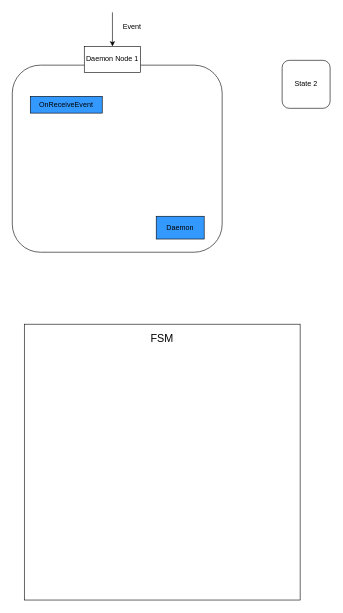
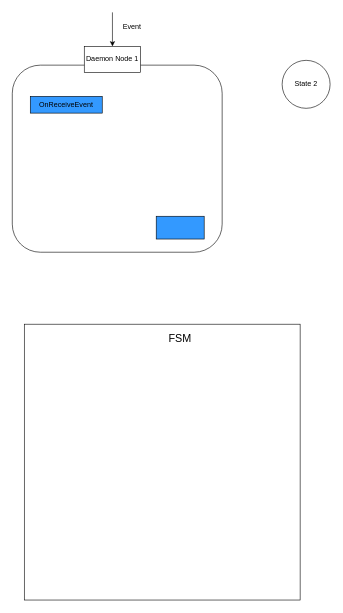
- <mxCell id="2" value="State 2" style="whiteSpace=wrap;html=1;aspect=fixed;rounded=1;" vertex="1" parent="1"><mxGeometry x="470" y="100" width="80" height="80" as="geometry" /></mxCell>
+ <mxCell id="2" value="State 2" style="ellipse;whiteSpace=wrap;html=1;aspect=fixed;" vertex="1" parent="1"><mxGeometry x="470" y="100" width="80" height="80" as="geometry" /></mxCell>
- <mxCell id="7" value="Daemon" style="text;html=1;strokeColor=none;fillColor=none;align=center;verticalAlign=middle;whiteSpace=wrap;rounded=0;fontSize=12;" vertex="1" parent="5"><mxGeometry x="20" y="10.133" width="40" height="17.733" as="geometry" /></mxCell>
- <mxCell id="14" value="&lt;font style=&quot;font-size: 18px;&quot;&gt;FSM&lt;/font&gt;" style="text;html=1;strokeColor=none;fillColor=none;align=center;verticalAlign=middle;whiteSpace=wrap;rounded=0;fontSize=10;" vertex="1" parent="1"><mxGeometry x="240" y="550" width="60" height="30" as="geometry" /></mxCell>
+ <mxCell id="14" value="&lt;font style=&quot;font-size: 18px;&quot;&gt;FSM&lt;/font&gt;" style="text;html=1;strokeColor=none;fillColor=none;align=center;verticalAlign=middle;whiteSpace=wrap;rounded=0;fontSize=10;" vertex="1" parent="1"><mxGeometry x="270" y="550" width="60" height="30" as="geometry" /></mxCell>
